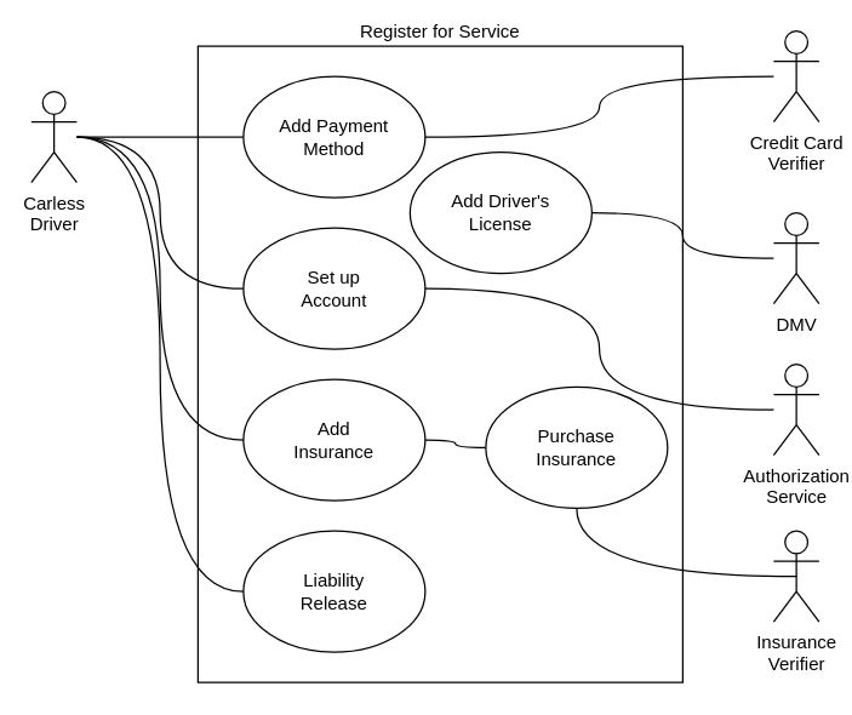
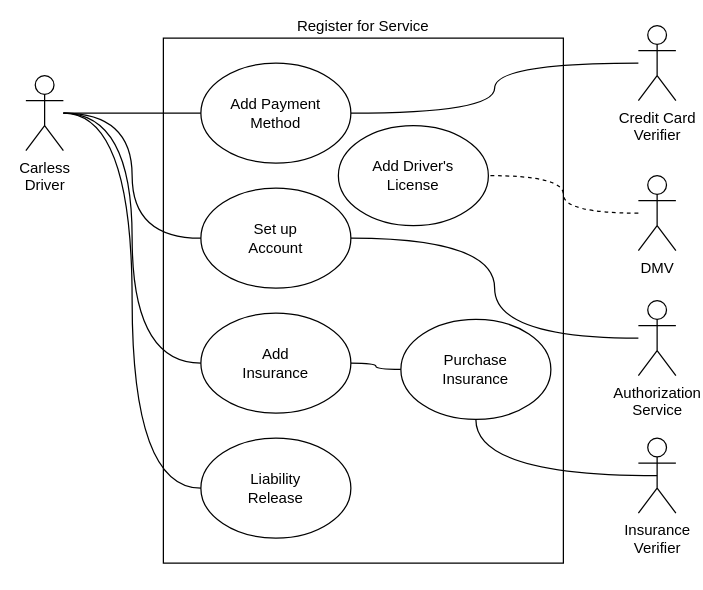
- <mxCell id="20" style="edgeStyle=orthogonalEdgeStyle;curved=1;rounded=0;orthogonalLoop=1;jettySize=auto;html=1;entryX=1;entryY=0.5;entryDx=0;entryDy=0;endArrow=none;endFill=0;" edge="1" parent="1" source="21" target="11"><mxGeometry relative="1" as="geometry" /></mxCell>
+ <mxCell id="20" style="edgeStyle=orthogonalEdgeStyle;curved=1;rounded=0;orthogonalLoop=1;jettySize=auto;html=1;entryX=1;entryY=0.5;entryDx=0;entryDy=0;endArrow=none;endFill=0;dashed=1;" edge="1" parent="1" source="21" target="11"><mxGeometry relative="1" as="geometry" /></mxCell>
